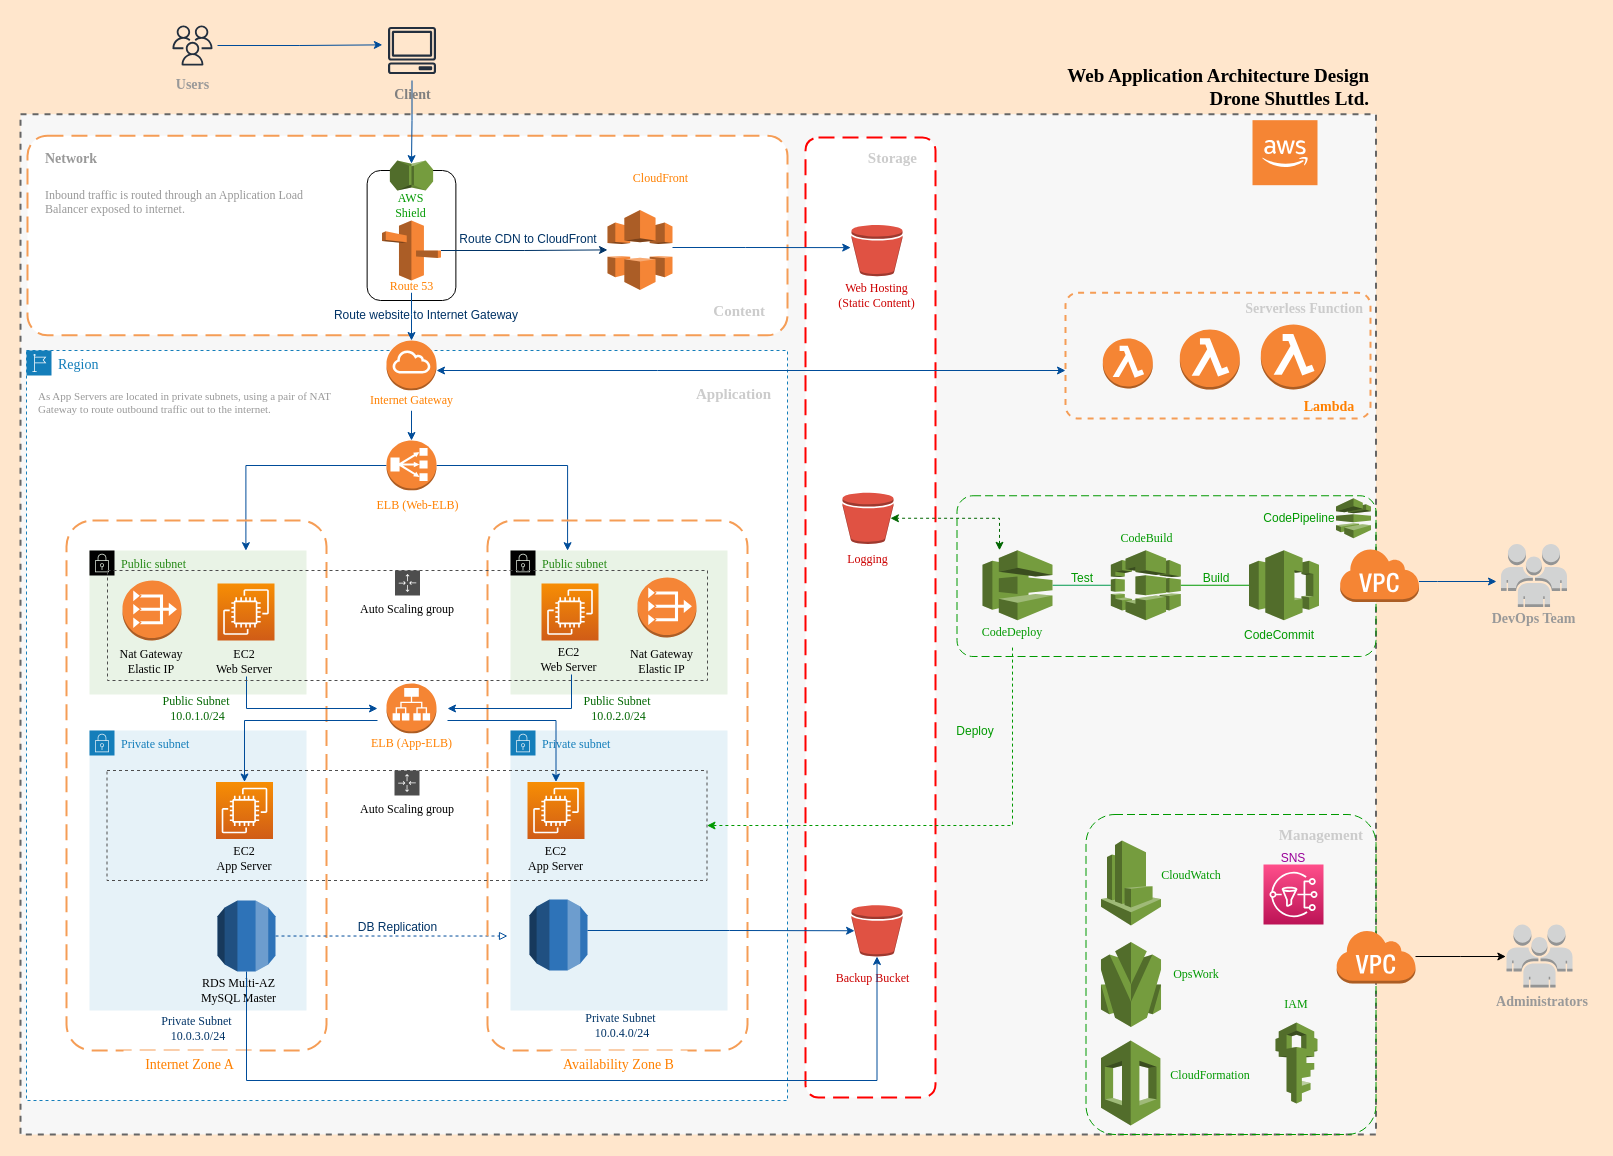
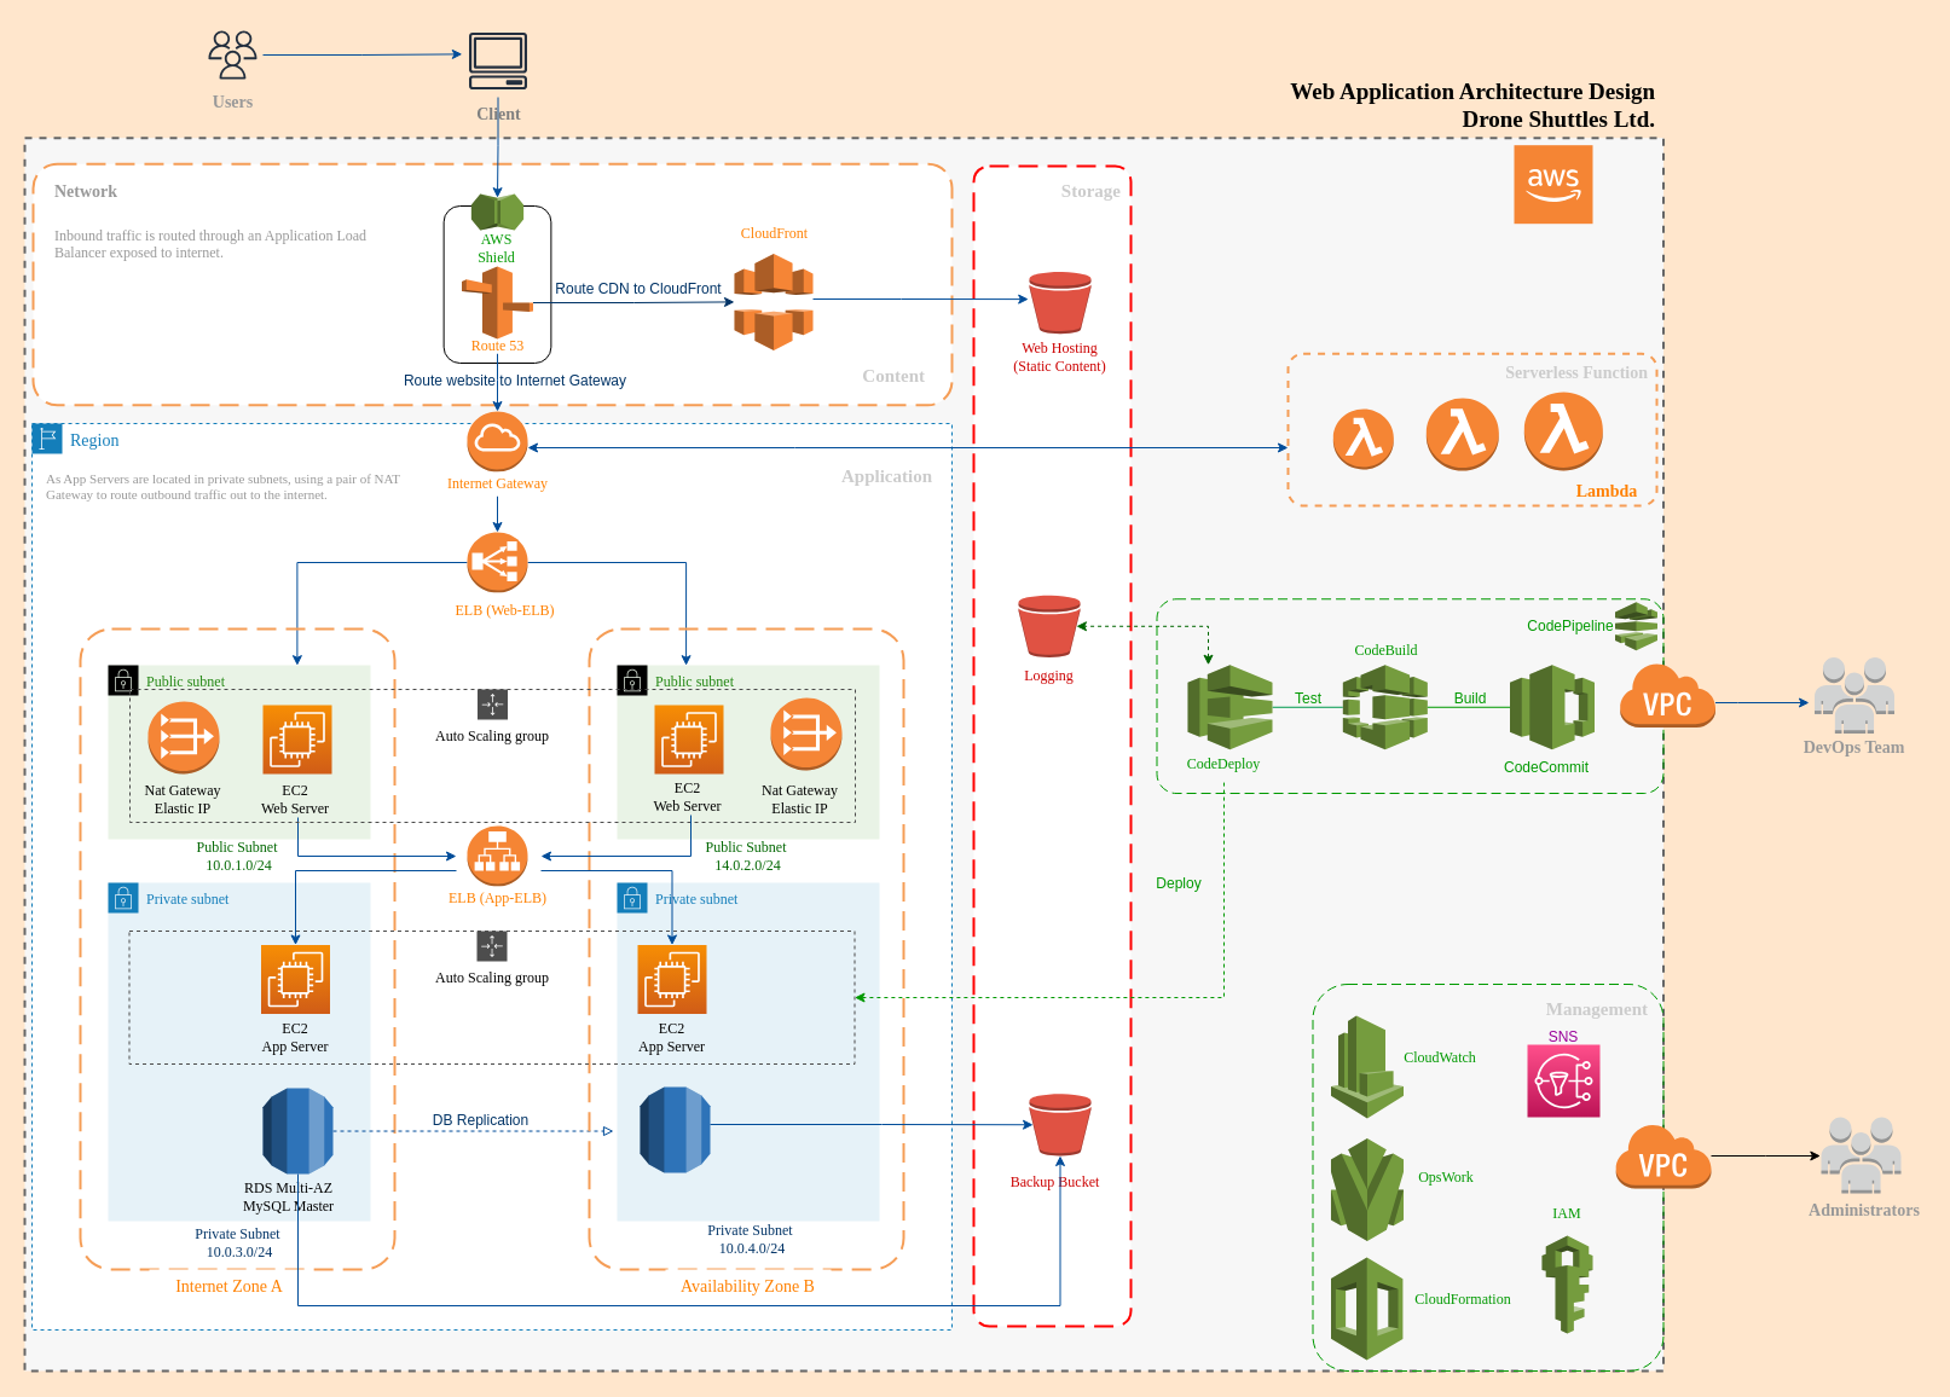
- <mxCell id="68" value="Storage" style="text;html=1;strokeColor=none;fillColor=default;align=right;verticalAlign=top;whiteSpace=wrap;rounded=0;labelBackgroundColor=none;labelBorderColor=none;fontSize=15;fontColor=#CCCCCC;fontFamily=Verdana;fontStyle=1" parent="1" vertex="1"><mxGeometry x="859" y="142.19" width="60" height="30" as="geometry" /></mxCell>
+ <mxCell id="68" value="Storage" style="text;html=1;strokeColor=none;fillColor=default;align=right;verticalAlign=top;whiteSpace=wrap;rounded=0;labelBackgroundColor=none;labelBorderColor=none;fontSize=15;fontColor=#CCCCCC;fontFamily=Verdana;fontStyle=1" parent="1" vertex="1"><mxGeometry x="869" y="142.19" width="60" height="30" as="geometry" /></mxCell>
- <mxCell id="62" value="CloudFront" style="text;html=1;strokeColor=none;fillColor=none;align=center;verticalAlign=middle;whiteSpace=wrap;rounded=0;labelBackgroundColor=none;fontSize=12;fontColor=#FF8000;fontFamily=Verdana;" parent="1" vertex="1"><mxGeometry x="630.75" y="171.63" width="59" height="12.25" as="geometry" /></mxCell>
+ <mxCell id="62" value="CloudFront" style="text;html=1;strokeColor=none;fillColor=none;align=center;verticalAlign=middle;whiteSpace=wrap;rounded=0;labelBackgroundColor=none;fontSize=12;fontColor=#FF8000;fontFamily=Verdana;" parent="1" vertex="1"><mxGeometry x="610.75" y="186.63" width="59" height="12.25" as="geometry" /></mxCell>
- <mxCell id="25" value="Public Subnet&amp;nbsp; 10.0.2.0/24" style="text;html=1;strokeColor=none;fillColor=none;align=center;verticalAlign=middle;whiteSpace=wrap;rounded=0;labelBackgroundColor=none;labelBorderColor=none;fontSize=12;fontColor=#006600;fontFamily=Verdana;" parent="5" vertex="1"><mxGeometry x="548" y="350" width="89" height="16" as="geometry" /></mxCell>
+ <mxCell id="25" value="Public Subnet&amp;nbsp; 14.0.2.0/24" style="text;html=1;strokeColor=none;fillColor=none;align=center;verticalAlign=middle;whiteSpace=wrap;rounded=0;labelBackgroundColor=none;labelBorderColor=none;fontSize=12;fontColor=#006600;fontFamily=Verdana;" parent="5" vertex="1"><mxGeometry x="548" y="350" width="89" height="16" as="geometry" /></mxCell>
